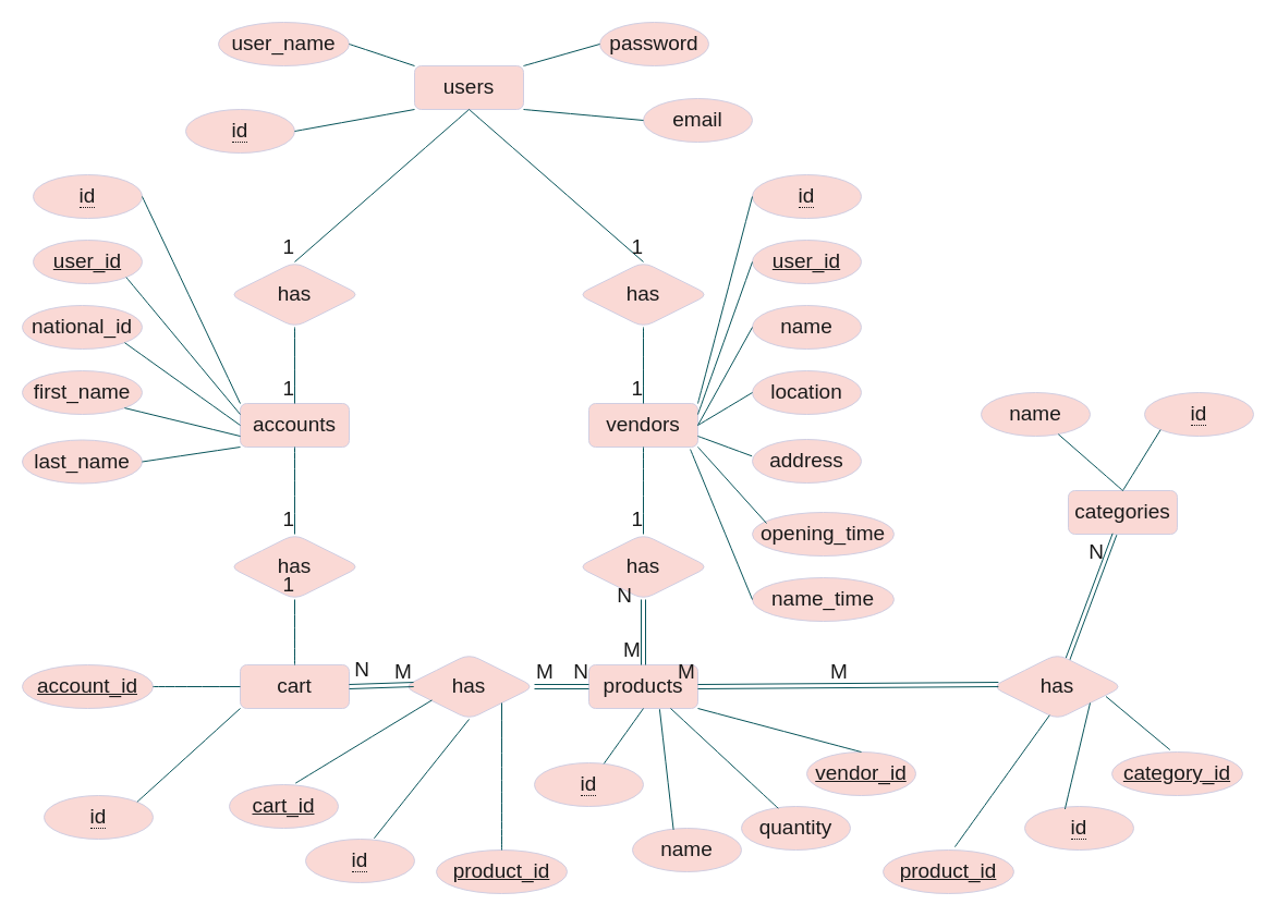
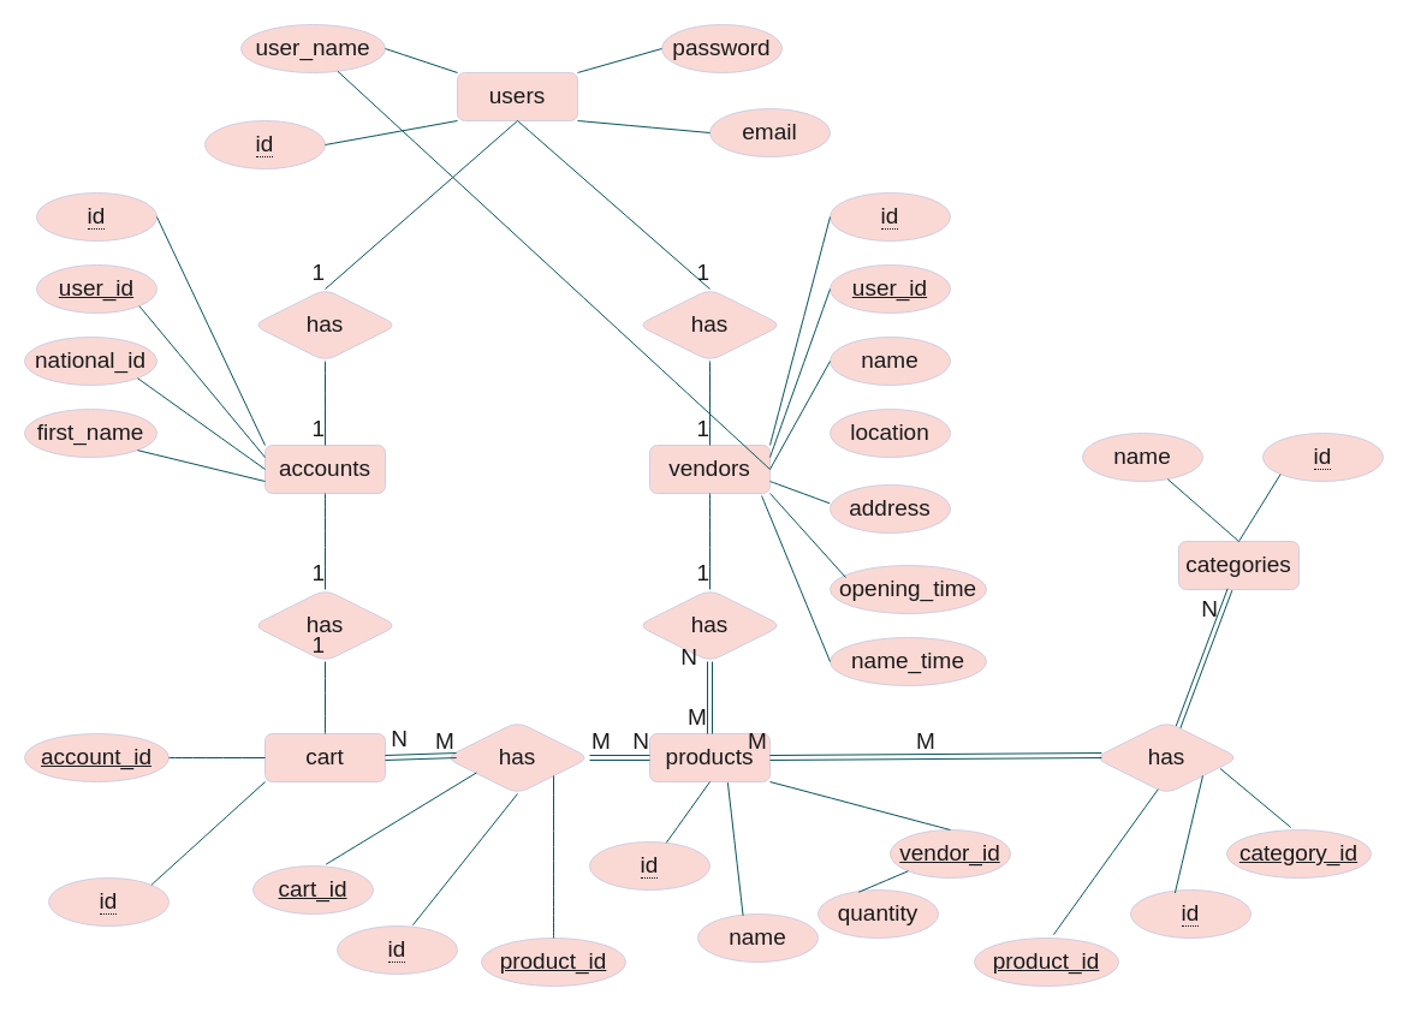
- <mxCell id="66" value="" style="endArrow=none;html=1;rounded=1;exitX=1;exitY=0.5;exitDx=0;exitDy=0;entryX=0;entryY=0.5;entryDx=0;entryDy=0;fontSize=19;strokeColor=#09555B;fontColor=#1A1A1A;curved=1;" edge="1" parent="1" source="5" target="62"><mxGeometry relative="1" as="geometry"><mxPoint x="500" y="330" as="sourcePoint" /><mxPoint x="660" y="330" as="targetPoint" /></mxGeometry></mxCell>
+ <mxCell id="66" value="" style="endArrow=none;html=1;rounded=1;exitX=1;exitY=0.5;exitDx=0;exitDy=0;fontSize=19;strokeColor=#09555B;fontColor=#1A1A1A;curved=1;" edge="1" parent="1" source="5" target="32"><mxGeometry relative="1" as="geometry"><mxPoint x="500" y="330" as="sourcePoint" /><mxPoint x="660" y="330" as="targetPoint" /></mxGeometry></mxCell>
- <mxCell id="48" value="" style="endArrow=none;html=1;rounded=1;exitX=1;exitY=0.5;exitDx=0;exitDy=0;entryX=0;entryY=1;entryDx=0;entryDy=0;fontSize=19;strokeColor=#09555B;fontColor=#1A1A1A;curved=1;" edge="1" parent="1" source="39" target="3"><mxGeometry relative="1" as="geometry"><mxPoint x="170" y="220" as="sourcePoint" /><mxPoint x="260" y="410" as="targetPoint" /></mxGeometry></mxCell>
- <mxCell id="39" value="last_name" style="ellipse;whiteSpace=wrap;html=1;align=center;fontSize=19;fillColor=#FAD9D5;strokeColor=#D0CEE2;fontColor=#1A1A1A;rounded=1;" vertex="1" parent="1"><mxGeometry x="20" y="403.5" width="110" height="40" as="geometry" /></mxCell>
- <mxCell id="88" value="" style="endArrow=none;html=1;rounded=1;entryX=0.75;entryY=1;entryDx=0;entryDy=0;exitX=0.338;exitY=0.044;exitDx=0;exitDy=0;exitPerimeter=0;fontSize=19;strokeColor=#09555B;fontColor=#1A1A1A;curved=1;" edge="1" parent="1" source="86" target="4"><mxGeometry relative="1" as="geometry"><mxPoint x="610" y="750" as="sourcePoint" /><mxPoint x="610" y="670" as="targetPoint" /></mxGeometry></mxCell>
+ <mxCell id="88" value="" style="endArrow=none;html=1;rounded=1;exitX=0.338;exitY=0.044;exitDx=0;exitDy=0;exitPerimeter=0;fontSize=19;strokeColor=#09555B;fontColor=#1A1A1A;curved=1;" edge="1" parent="1" source="86" target="79"><mxGeometry relative="1" as="geometry"><mxPoint x="610" y="750" as="sourcePoint" /><mxPoint x="610" y="670" as="targetPoint" /></mxGeometry></mxCell>
